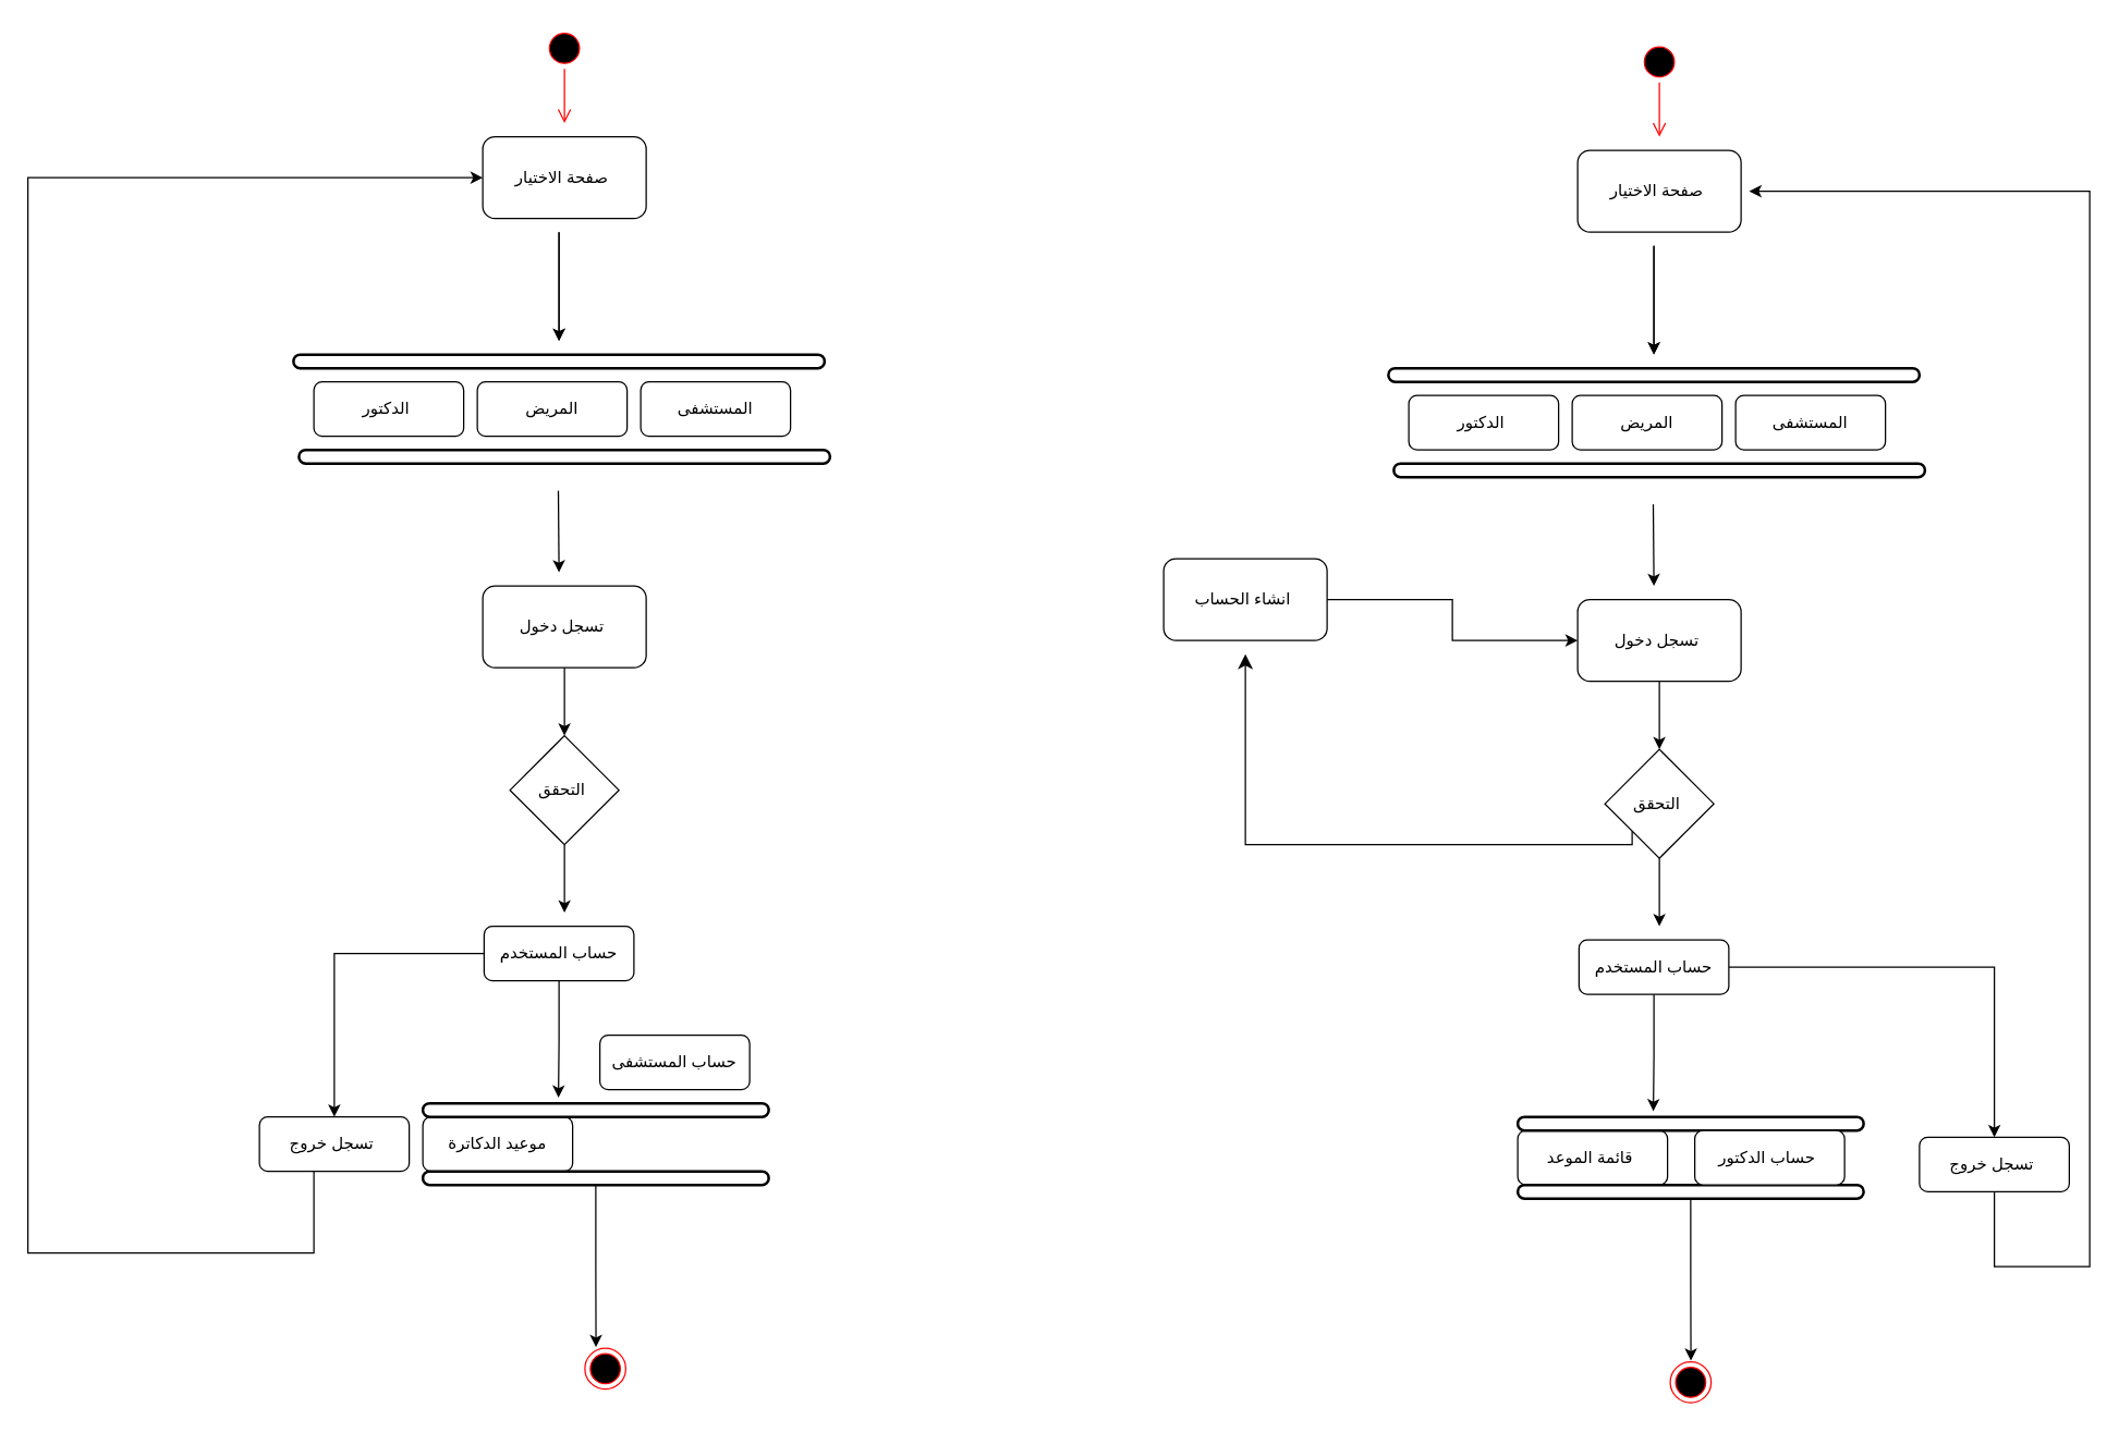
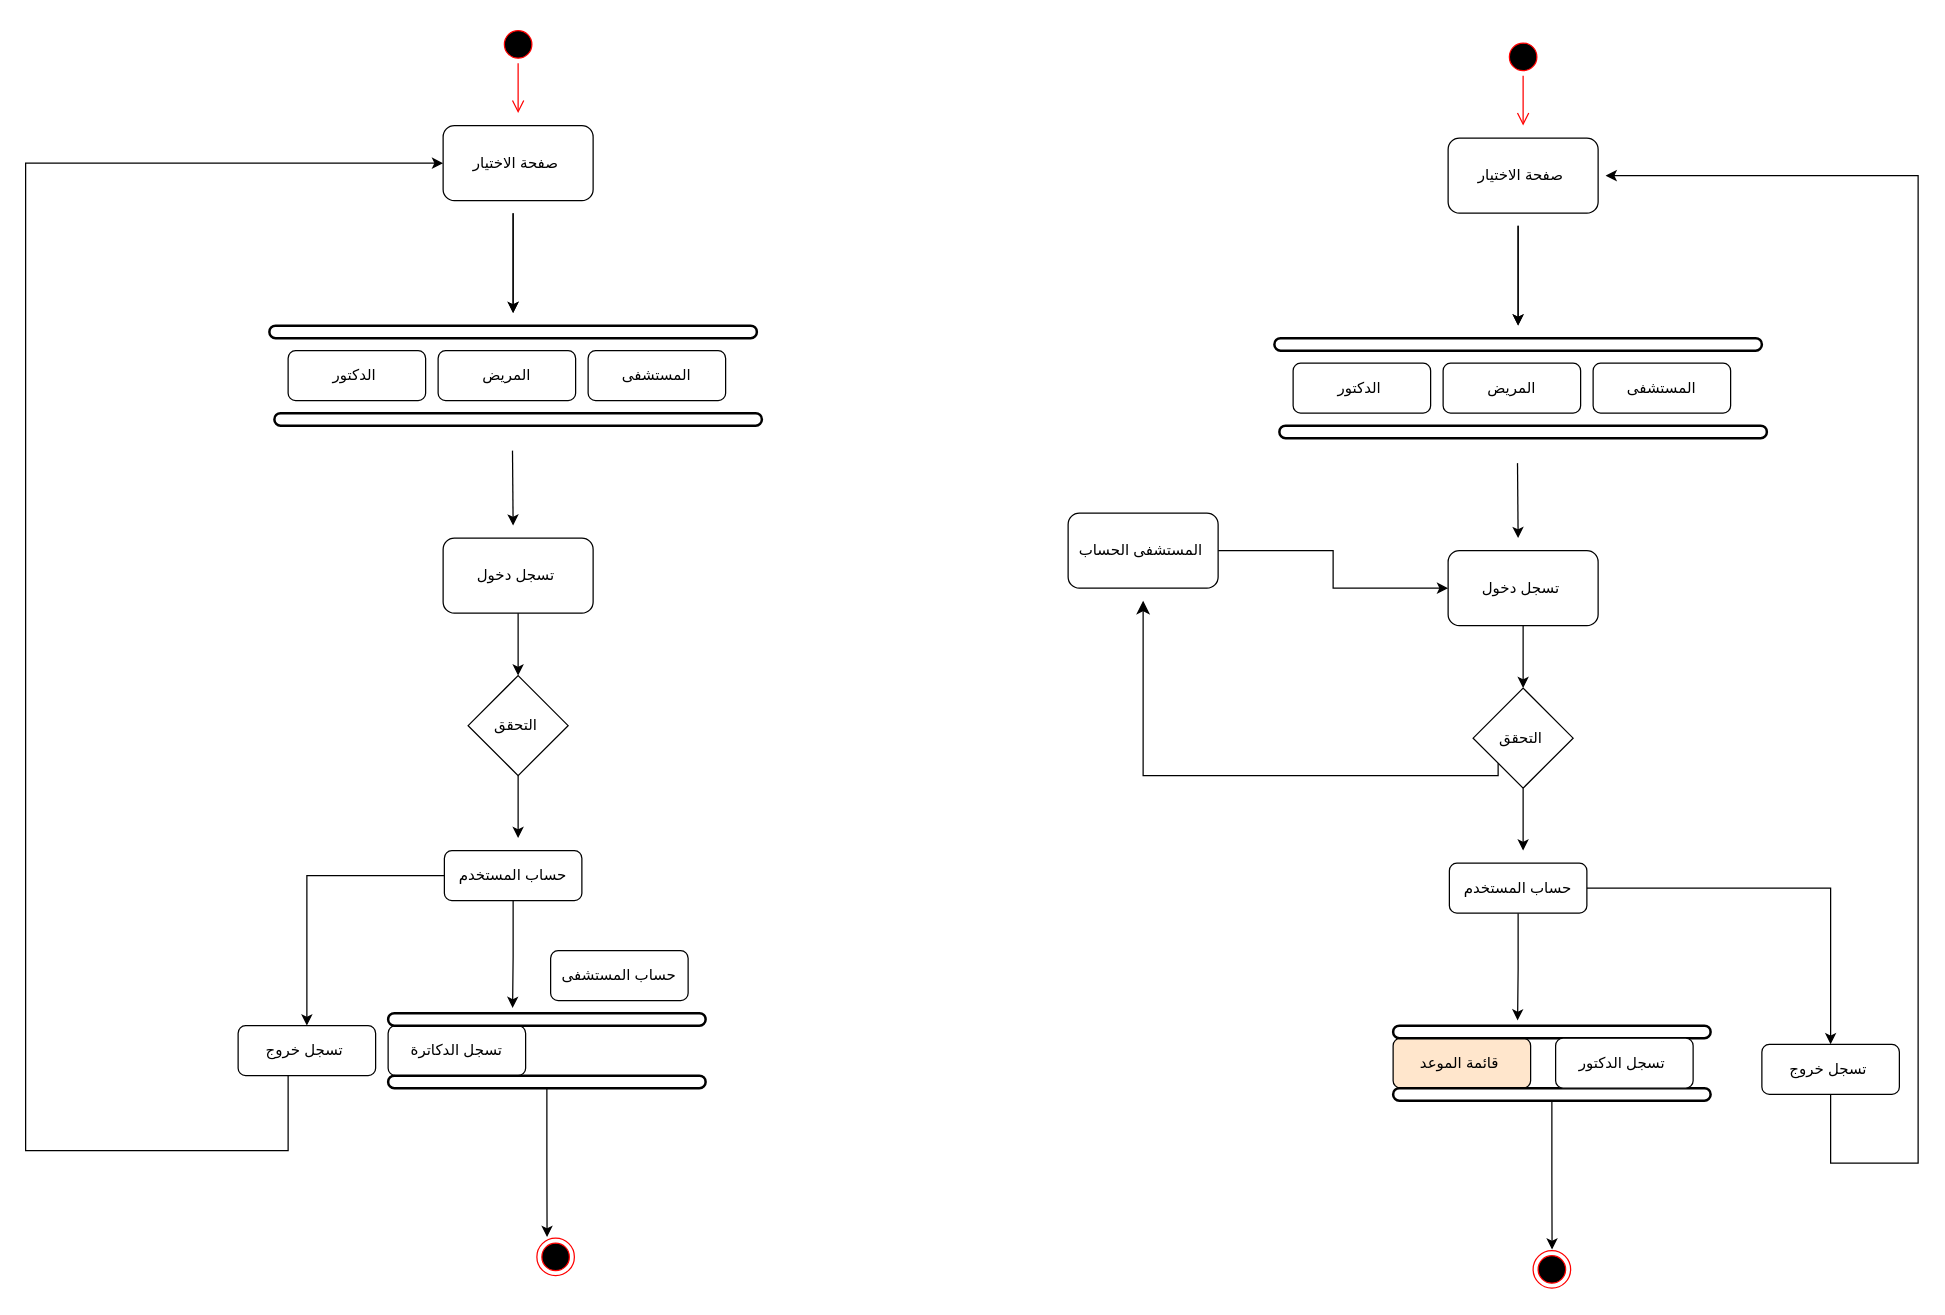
- <mxCell id="46" value="انشاء الحساب&amp;nbsp;" style="rounded=1;whiteSpace=wrap;html=1;" parent="1" vertex="1"><mxGeometry x="854" y="410" width="120" height="60" as="geometry" /></mxCell>
+ <mxCell id="46" value="المستشفى الحساب&amp;nbsp;" style="rounded=1;whiteSpace=wrap;html=1;" parent="1" vertex="1"><mxGeometry x="854" y="410" width="120" height="60" as="geometry" /></mxCell>
- <mxCell id="22" value="موعيد الدكاترة" style="rounded=1;whiteSpace=wrap;html=1;" parent="1" vertex="1"><mxGeometry x="310" y="820" width="110" height="40" as="geometry" /></mxCell>
+ <mxCell id="22" value="تسجل الدكاترة" style="rounded=1;whiteSpace=wrap;html=1;" parent="1" vertex="1"><mxGeometry x="310" y="820" width="110" height="40" as="geometry" /></mxCell>
- <mxCell id="51" value="قائمة الموعد&amp;nbsp;" style="rounded=1;whiteSpace=wrap;html=1;" parent="1" vertex="1"><mxGeometry x="1114" y="830" width="110" height="40" as="geometry" /></mxCell>
+ <mxCell id="51" value="قائمة الموعد&amp;nbsp;" style="rounded=1;whiteSpace=wrap;html=1;fillColor=#ffe6cc;" parent="1" vertex="1"><mxGeometry x="1114" y="830" width="110" height="40" as="geometry" /></mxCell>
- <mxCell id="55" value="حساب الدكتور&amp;nbsp;" style="rounded=1;whiteSpace=wrap;html=1;" parent="1" vertex="1"><mxGeometry x="1244" y="830" width="110" height="40" as="geometry" /></mxCell>
+ <mxCell id="55" value="تسجل الدكتور&amp;nbsp;" style="rounded=1;whiteSpace=wrap;html=1;" parent="1" vertex="1"><mxGeometry x="1244" y="830" width="110" height="40" as="geometry" /></mxCell>
